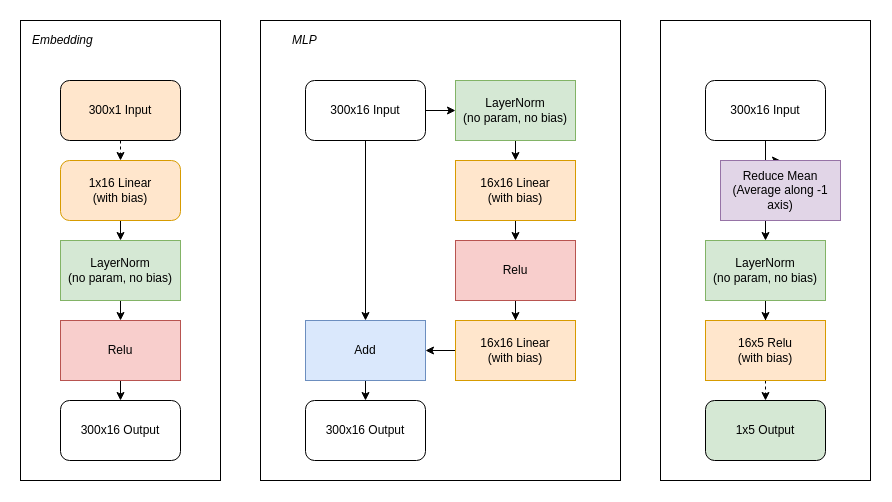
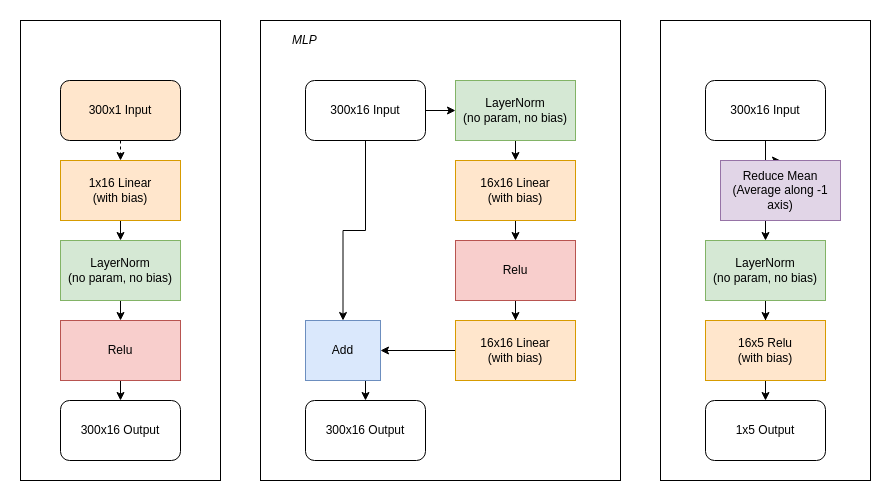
- <mxCell id="14" value="&lt;i&gt;Embedding&lt;/i&gt;" style="text;html=1;align=left;verticalAlign=middle;whiteSpace=wrap;rounded=0;" vertex="1" parent="1"><mxGeometry x="30" y="30" width="80" height="20" as="geometry" /></mxCell>
- <mxCell id="8" value="1x16 Linear&lt;div&gt;(with bias)&lt;/div&gt;" style="whiteSpace=wrap;html=1;fillColor=#ffe6cc;strokeColor=#d79b00;rounded=1;" vertex="1" parent="1"><mxGeometry x="60" y="160" width="120" height="60" as="geometry" /></mxCell>
+ <mxCell id="8" value="1x16 Linear&lt;div&gt;(with bias)&lt;/div&gt;" style="rounded=0;whiteSpace=wrap;html=1;fillColor=#ffe6cc;strokeColor=#d79b00;" vertex="1" parent="1"><mxGeometry x="60" y="160" width="120" height="60" as="geometry" /></mxCell>
- <mxCell id="27" value="Add" style="rounded=0;whiteSpace=wrap;html=1;fillColor=#dae8fc;strokeColor=#6c8ebf;" vertex="1" parent="1"><mxGeometry x="305" y="320" width="120" height="60" as="geometry" /></mxCell>
+ <mxCell id="27" value="Add" style="rounded=0;whiteSpace=wrap;html=1;fillColor=#dae8fc;strokeColor=#6c8ebf;" vertex="1" parent="1"><mxGeometry x="305" y="320" width="75" height="60" as="geometry" /></mxCell>
- <mxCell id="36" style="edgeStyle=orthogonalEdgeStyle;rounded=0;orthogonalLoop=1;jettySize=auto;html=1;exitX=0.5;exitY=1;exitDx=0;exitDy=0;entryX=0.5;entryY=0;entryDx=0;entryDy=0;dashed=1;" edge="1" parent="1" source="37" target="38"><mxGeometry relative="1" as="geometry" /></mxCell>
+ <mxCell id="36" style="edgeStyle=orthogonalEdgeStyle;rounded=0;orthogonalLoop=1;jettySize=auto;html=1;exitX=0.5;exitY=1;exitDx=0;exitDy=0;entryX=0.5;entryY=0;entryDx=0;entryDy=0;" edge="1" parent="1" source="37" target="38"><mxGeometry relative="1" as="geometry" /></mxCell>
- <mxCell id="38" value="1x5 Output" style="rounded=1;whiteSpace=wrap;html=1;fillColor=#d5e8d4;" vertex="1" parent="1"><mxGeometry x="705" y="400" width="120" height="60" as="geometry" /></mxCell>
+ <mxCell id="38" value="1x5 Output" style="rounded=1;whiteSpace=wrap;html=1;" vertex="1" parent="1"><mxGeometry x="705" y="400" width="120" height="60" as="geometry" /></mxCell>
